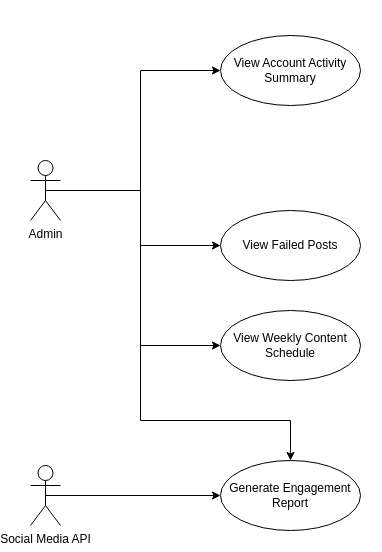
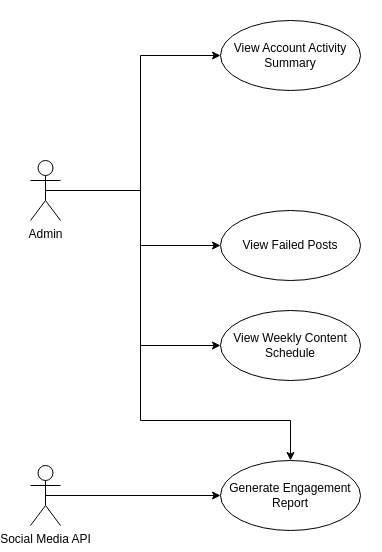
- <mxCell id="7" value="View Account Activity Summary" style="ellipse;whiteSpace=wrap;html=1;" vertex="1" parent="1"><mxGeometry x="210" y="35" width="140" height="70" as="geometry" /></mxCell>
+ <mxCell id="7" value="View Account Activity Summary" style="ellipse;whiteSpace=wrap;html=1;" vertex="1" parent="1"><mxGeometry x="210" y="20" width="140" height="70" as="geometry" /></mxCell>
